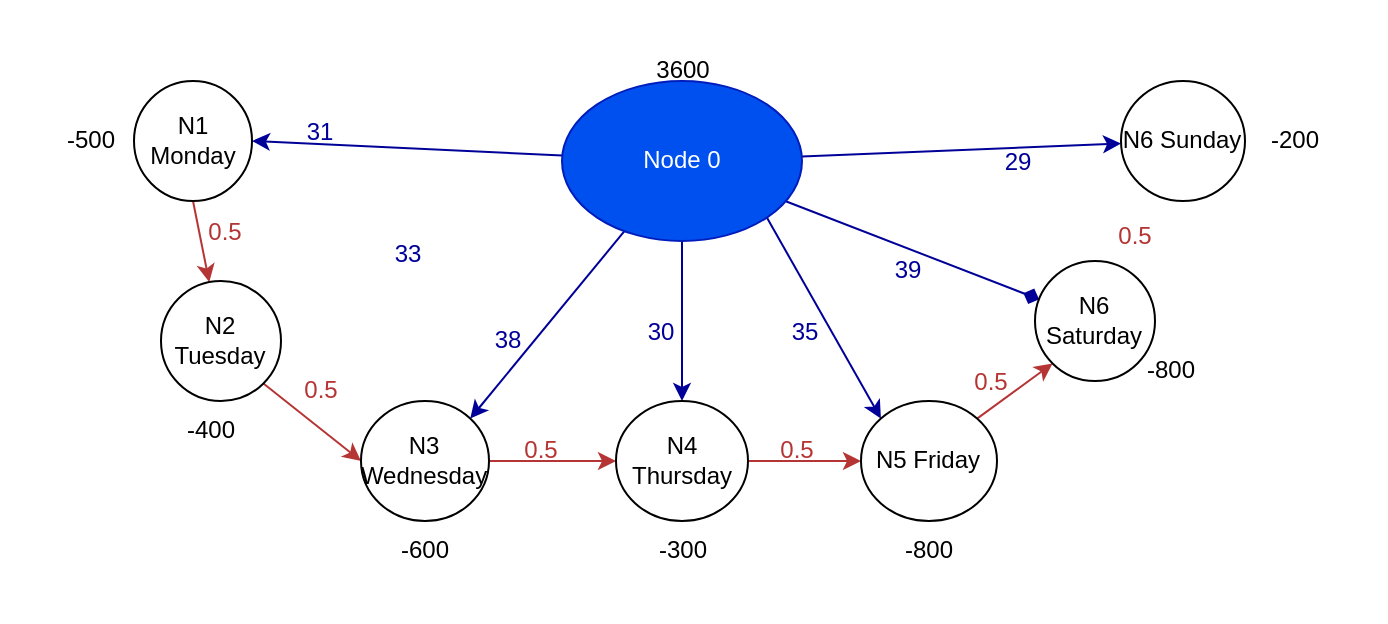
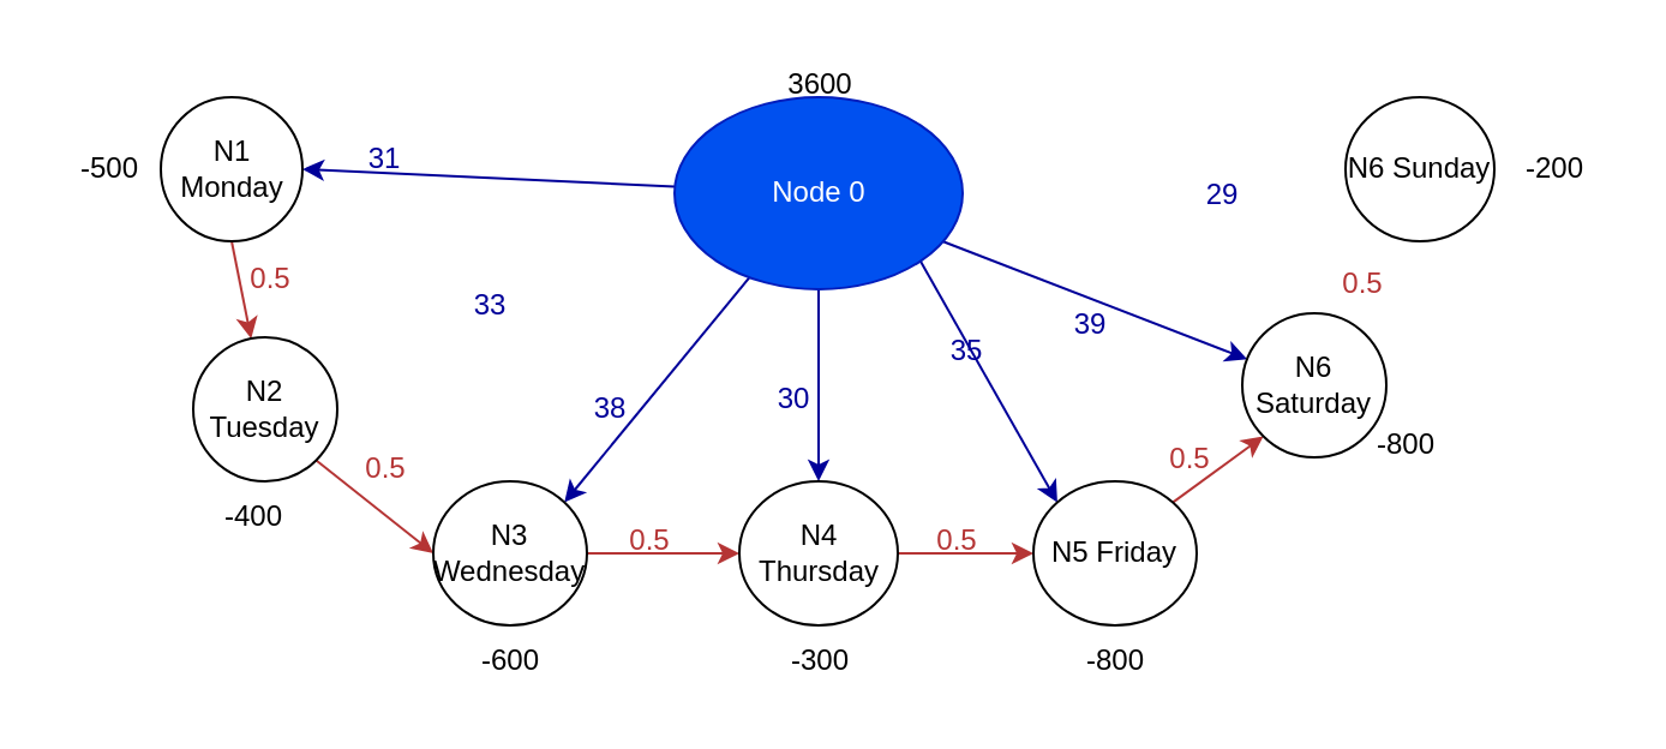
- <mxCell id="7" style="edgeStyle=none;html=1;strokeColor=#000099;fontColor=#B53535;" edge="1" parent="1" source="8" target="20"><mxGeometry relative="1" as="geometry" /></mxCell>
- <mxCell id="6" style="edgeStyle=none;html=1;strokeColor=#000099;fontColor=#B53535;endArrow=diamond;" edge="1" parent="1" source="8" target="19"><mxGeometry relative="1" as="geometry" /></mxCell>
+ <mxCell id="6" style="edgeStyle=none;html=1;strokeColor=#000099;fontColor=#B53535;" edge="1" parent="1" source="8" target="19"><mxGeometry relative="1" as="geometry" /></mxCell>
- <mxCell id="39" value="35" style="text;align=center;verticalAlign=middle;resizable=0;points=[];autosize=1;strokeColor=none;fillColor=none;fontColor=#000099;" vertex="1" parent="1"><mxGeometry x="382.5" y="150" width="40" height="30" as="geometry" /></mxCell>
+ <mxCell id="39" value="35" style="text;align=center;verticalAlign=middle;resizable=0;points=[];autosize=1;strokeColor=none;fillColor=none;fontColor=#000099;" vertex="1" parent="1"><mxGeometry x="382.5" y="130" width="40" height="30" as="geometry" /></mxCell>
